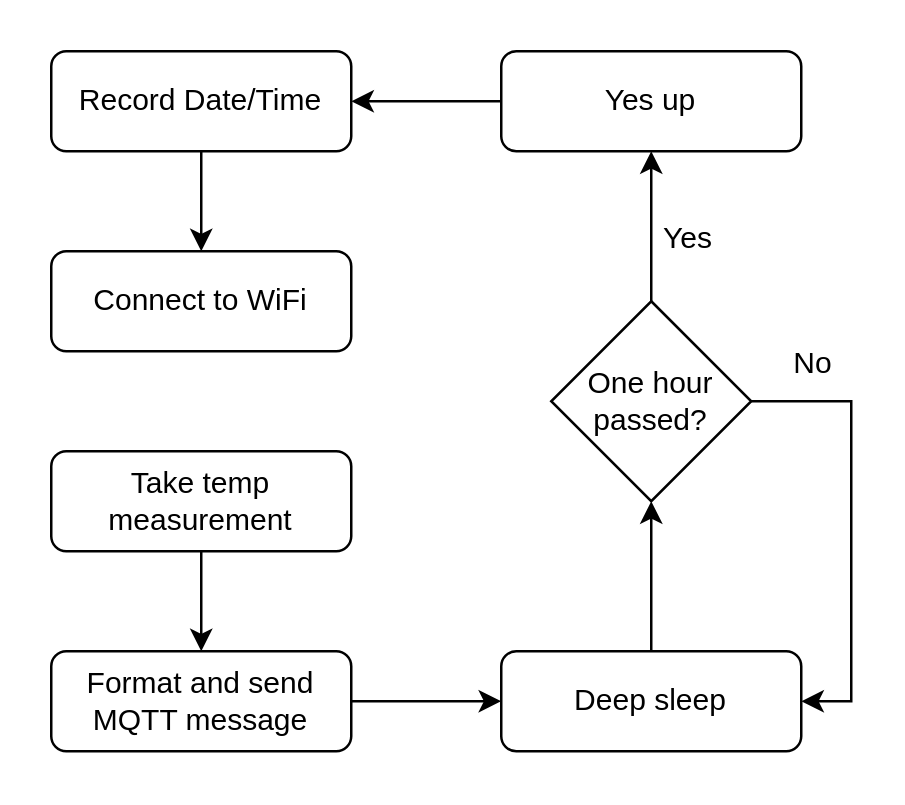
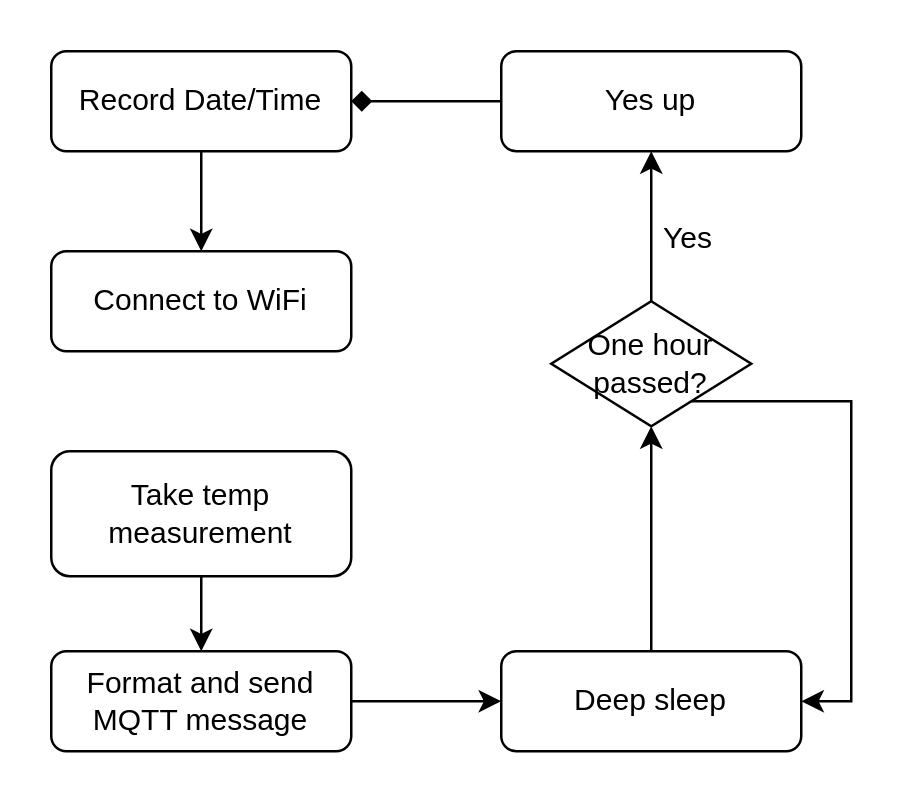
- <mxCell id="16" style="edgeStyle=orthogonalEdgeStyle;rounded=0;orthogonalLoop=1;jettySize=auto;html=1;entryX=1;entryY=0.5;entryDx=0;entryDy=0;" edge="1" parent="1" source="17" target="3"><mxGeometry relative="1" as="geometry" /></mxCell>
+ <mxCell id="16" style="edgeStyle=orthogonalEdgeStyle;rounded=0;orthogonalLoop=1;jettySize=auto;html=1;entryX=1;entryY=0.5;entryDx=0;entryDy=0;endArrow=diamond;" edge="1" parent="1" source="17" target="3"><mxGeometry relative="1" as="geometry" /></mxCell>
- <mxCell id="14" value="No" style="text;html=1;strokeColor=none;fillColor=none;align=center;verticalAlign=middle;whiteSpace=wrap;rounded=0;" vertex="1" parent="1"><mxGeometry x="310" y="130" width="30" height="30" as="geometry" /></mxCell>
- <mxCell id="13" value="One hour passed?" style="rhombus;whiteSpace=wrap;html=1;" vertex="1" parent="1"><mxGeometry x="220" y="120" width="80" height="80" as="geometry" /></mxCell>
+ <mxCell id="13" value="One hour passed?" style="rhombus;whiteSpace=wrap;html=1;" vertex="1" parent="1"><mxGeometry x="220" y="120" width="80" height="50" as="geometry" /></mxCell>
- <mxCell id="6" value="Take temp measurement" style="rounded=1;whiteSpace=wrap;html=1;fontSize=12;glass=0;strokeWidth=1;shadow=0;" vertex="1" parent="1"><mxGeometry x="20" y="180" width="120" height="40" as="geometry" /></mxCell>
+ <mxCell id="6" value="Take temp measurement" style="rounded=1;whiteSpace=wrap;html=1;fontSize=12;glass=0;strokeWidth=1;shadow=0;" vertex="1" parent="1"><mxGeometry x="20" y="180" width="120" height="50" as="geometry" /></mxCell>
